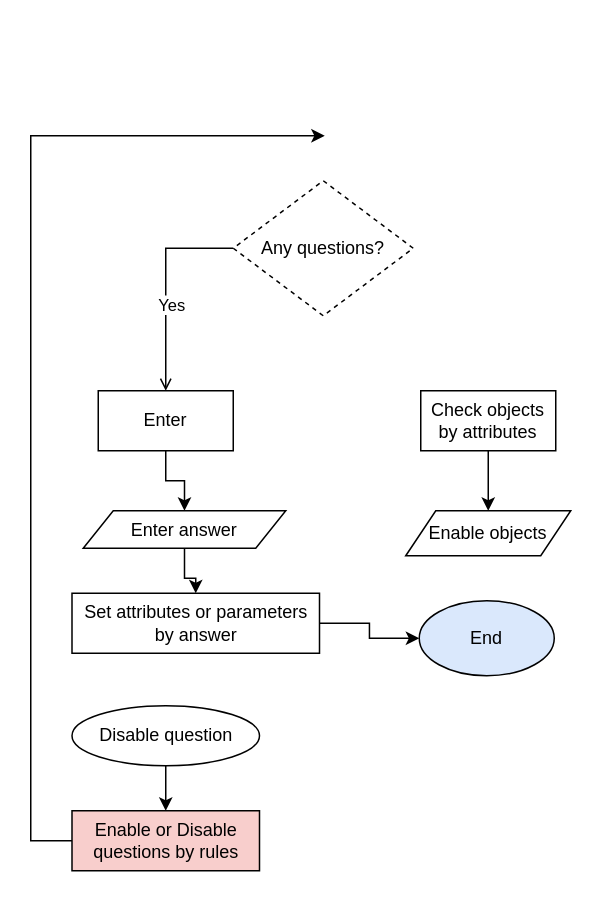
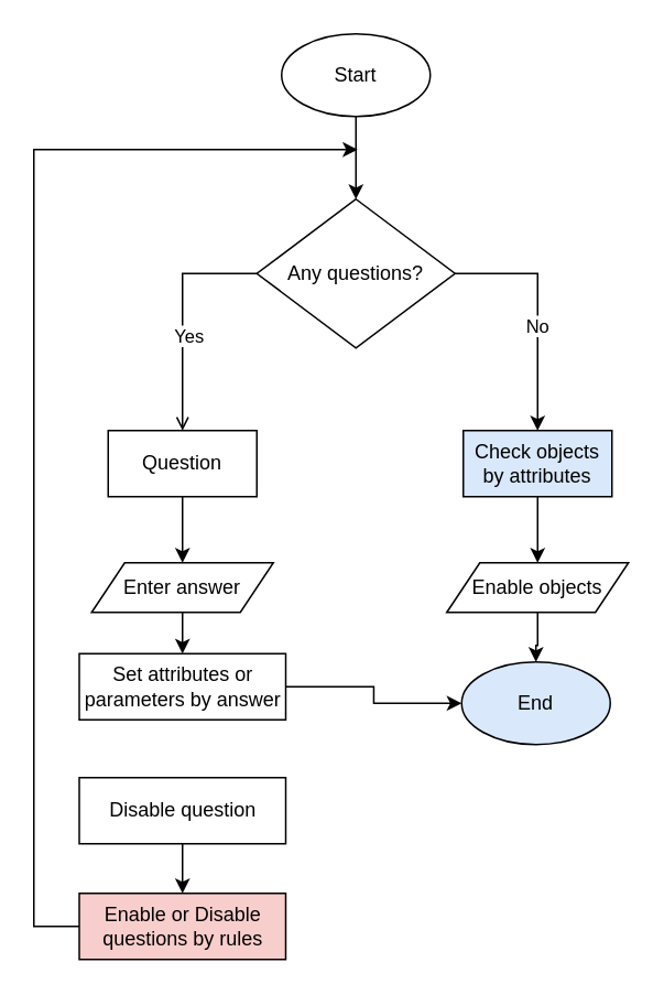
+ <mxCell id="3" value="Start" style="ellipse;whiteSpace=wrap;html=1;" vertex="1" parent="1"><mxGeometry x="170" y="20" width="90" height="50" as="geometry" /></mxCell>
+ <mxCell id="2" value="" style="edgeStyle=orthogonalEdgeStyle;rounded=0;orthogonalLoop=1;jettySize=auto;html=1;" edge="1" parent="1" source="3" target="8"><mxGeometry relative="1" as="geometry" /></mxCell>
- <mxCell id="8" value="Any questions?" style="rhombus;whiteSpace=wrap;html=1;dashed=1;" vertex="1" parent="1"><mxGeometry x="155" y="120" width="120" height="90" as="geometry" /></mxCell>
+ <mxCell id="8" value="Any questions?" style="rhombus;whiteSpace=wrap;html=1;" vertex="1" parent="1"><mxGeometry x="155" y="120" width="120" height="90" as="geometry" /></mxCell>
+ <mxCell id="4" style="edgeStyle=orthogonalEdgeStyle;rounded=0;orthogonalLoop=1;jettySize=auto;html=1;entryX=0.5;entryY=0;entryDx=0;entryDy=0;" edge="1" parent="1" source="8" target="12"><mxGeometry relative="1" as="geometry" /></mxCell>
+ <mxCell id="5" value="No" style="edgeLabel;html=1;align=center;verticalAlign=middle;resizable=0;points=[];" vertex="1" connectable="0" parent="4"><mxGeometry x="0.114" y="-1" relative="1" as="geometry"><mxPoint as="offset" /></mxGeometry></mxCell>
- <mxCell id="10" value="Enter" style="rounded=0;whiteSpace=wrap;html=1;" vertex="1" parent="1"><mxGeometry x="65" y="260" width="90" height="40" as="geometry" /></mxCell>
+ <mxCell id="10" value="Question" style="rounded=0;whiteSpace=wrap;html=1;" vertex="1" parent="1"><mxGeometry x="65" y="260" width="90" height="40" as="geometry" /></mxCell>
- <mxCell id="12" value="Check objects by attributes" style="rounded=0;whiteSpace=wrap;html=1;" vertex="1" parent="1"><mxGeometry x="280" y="260" width="90" height="40" as="geometry" /></mxCell>
+ <mxCell id="12" value="Check objects by attributes" style="rounded=0;whiteSpace=wrap;html=1;fillColor=#dae8fc;" vertex="1" parent="1"><mxGeometry x="280" y="260" width="90" height="40" as="geometry" /></mxCell>
- <mxCell id="14" value="Enter answer" style="shape=parallelogram;perimeter=parallelogramPerimeter;whiteSpace=wrap;html=1;fixedSize=1;" vertex="1" parent="1"><mxGeometry x="55" y="340" width="135" height="25" as="geometry" /></mxCell>
+ <mxCell id="14" value="Enter answer" style="shape=parallelogram;perimeter=parallelogramPerimeter;whiteSpace=wrap;html=1;fixedSize=1;" vertex="1" parent="1"><mxGeometry x="55" y="340" width="110" height="30" as="geometry" /></mxCell>
+ <mxCell id="21" value="" style="edgeStyle=orthogonalEdgeStyle;rounded=0;orthogonalLoop=1;jettySize=auto;html=1;" edge="1" parent="1" source="22" target="23"><mxGeometry relative="1" as="geometry" /></mxCell>
- <mxCell id="16" value="Set attributes or parameters by answer" style="rounded=0;whiteSpace=wrap;html=1;" vertex="1" parent="1"><mxGeometry x="47.5" y="395" width="165" height="40" as="geometry" /></mxCell>
+ <mxCell id="16" value="Set attributes or parameters by answer" style="rounded=0;whiteSpace=wrap;html=1;" vertex="1" parent="1"><mxGeometry x="47.5" y="395" width="125" height="40" as="geometry" /></mxCell>
- <mxCell id="18" value="Disable question" style="ellipse;whiteSpace=wrap;html=1;" vertex="1" parent="1"><mxGeometry x="47.5" y="470" width="125" height="40" as="geometry" /></mxCell>
+ <mxCell id="18" value="Disable question" style="rounded=0;whiteSpace=wrap;html=1;" vertex="1" parent="1"><mxGeometry x="47.5" y="470" width="125" height="40" as="geometry" /></mxCell>
